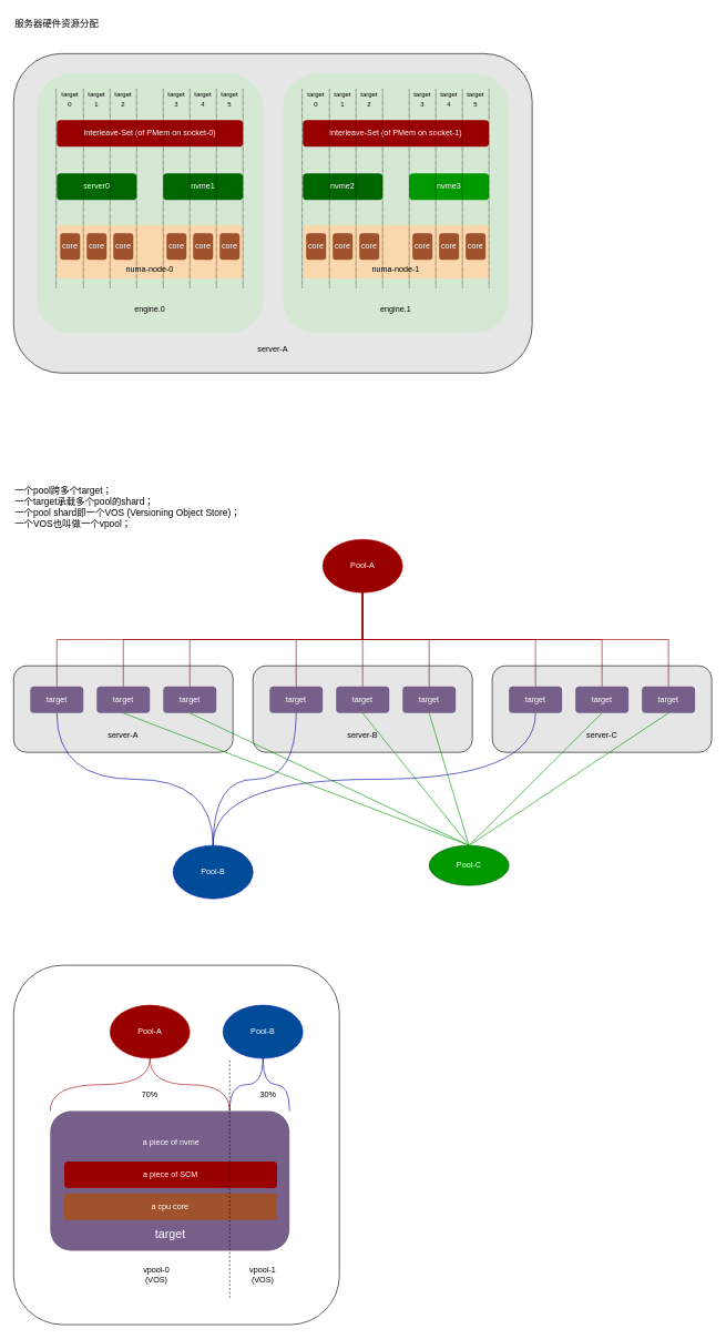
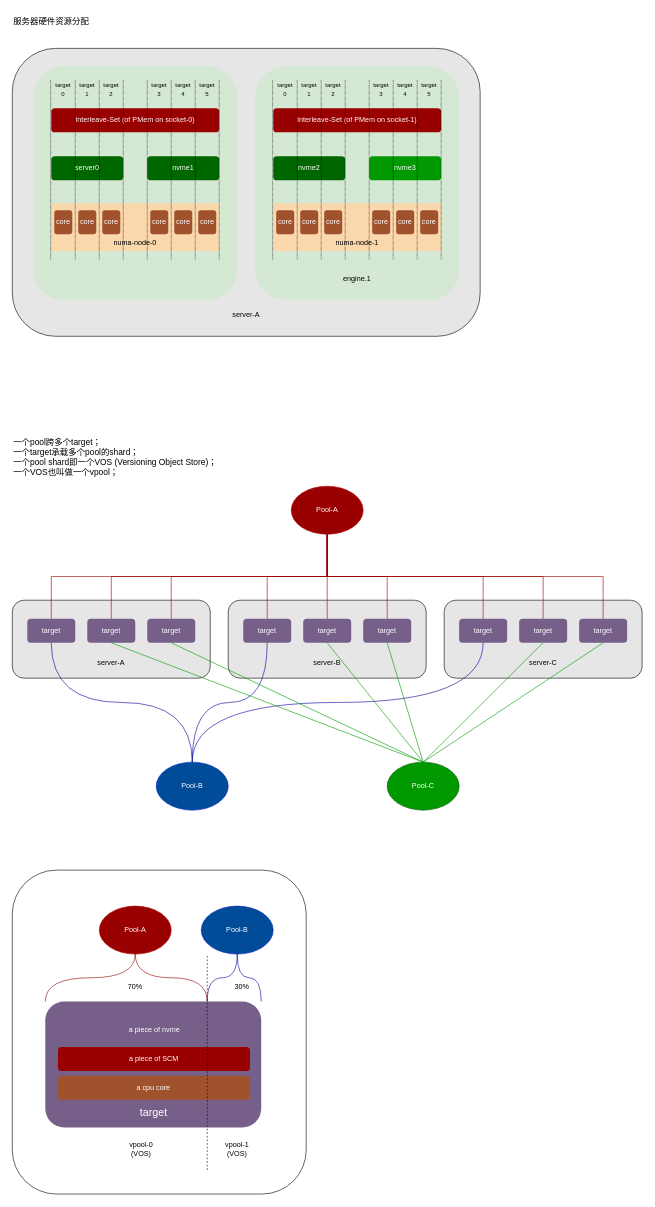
- <mxCell id="16" value="engine.0" style="text;html=1;align=center;verticalAlign=middle;whiteSpace=wrap;rounded=0;" parent="5" vertex="1"><mxGeometry x="140" y="340" width="60" height="30" as="geometry" /></mxCell>
- <mxCell id="91" value="Pool-C" style="ellipse;whiteSpace=wrap;html=1;fillColor=#009900;fontColor=#ffffff;strokeColor=#005700;" parent="61" vertex="1"><mxGeometry x="625" y="460" width="120" height="60" as="geometry" /></mxCell>
+ <mxCell id="91" value="Pool-C" style="ellipse;whiteSpace=wrap;html=1;fillColor=#009900;fontColor=#ffffff;strokeColor=#005700;" parent="61" vertex="1"><mxGeometry x="625" y="460" width="120" height="80" as="geometry" /></mxCell>
